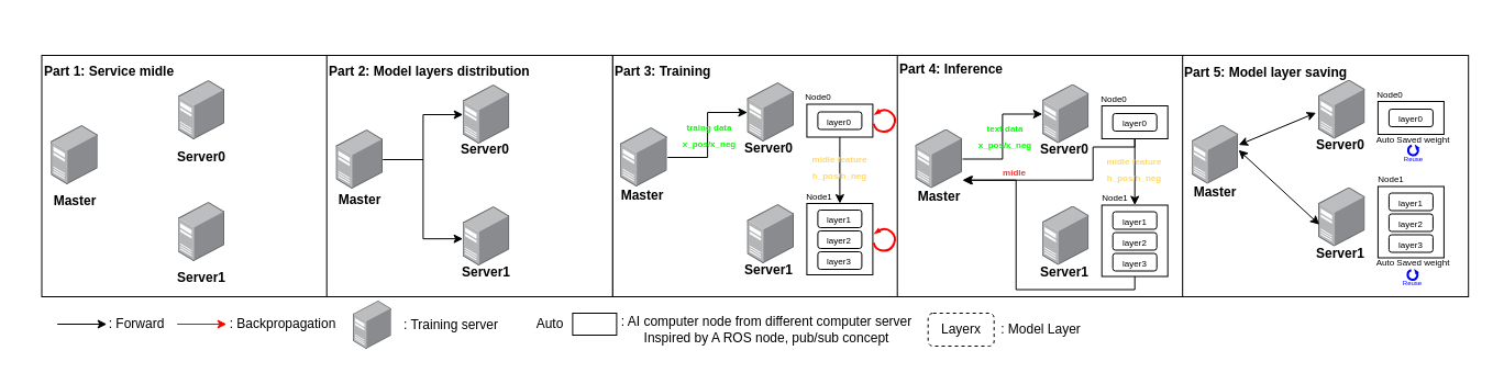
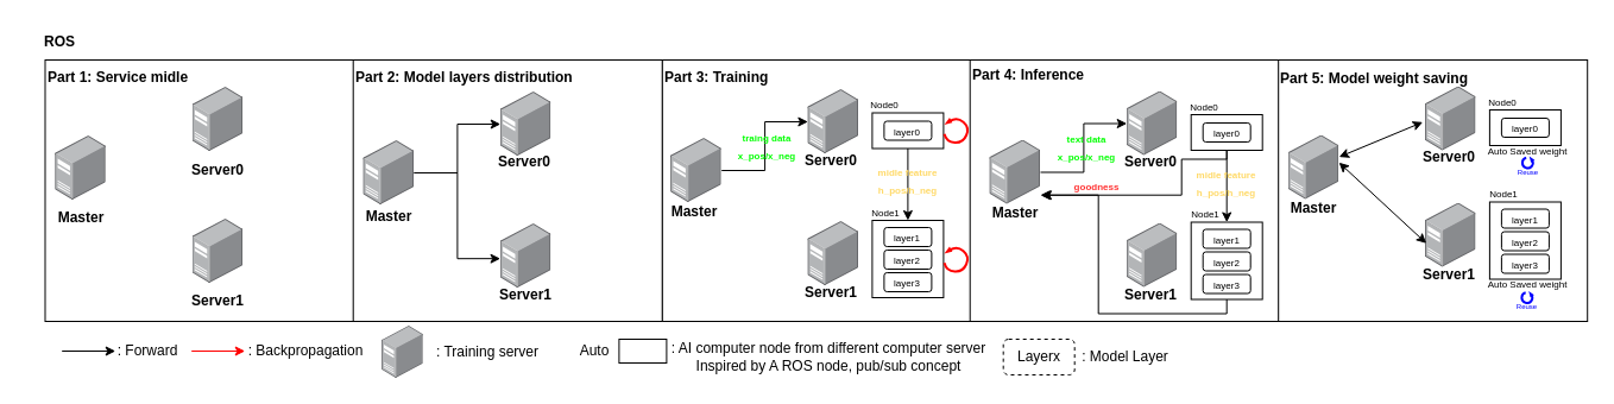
+ <mxCell id="7" value="&lt;b&gt;ROS&lt;/b&gt;" style="text;html=1;strokeColor=none;fillColor=none;align=center;verticalAlign=middle;whiteSpace=wrap;rounded=0;" parent="1" vertex="1"><mxGeometry x="20" y="20" width="60" height="30" as="geometry" /></mxCell>
- <mxCell id="85" value="&lt;b&gt;Part 5: Model layer saving&lt;/b&gt;" style="text;html=1;strokeColor=none;fillColor=none;align=left;verticalAlign=middle;whiteSpace=wrap;rounded=0;" parent="1" vertex="1"><mxGeometry x="1075.2" y="50.5" width="170" height="30" as="geometry" /></mxCell>
+ <mxCell id="85" value="&lt;b&gt;Part 5: Model weight saving&lt;/b&gt;" style="text;html=1;strokeColor=none;fillColor=none;align=left;verticalAlign=middle;whiteSpace=wrap;rounded=0;" parent="1" vertex="1"><mxGeometry x="1075.2" y="50.5" width="170" height="30" as="geometry" /></mxCell>
- <mxCell id="100" value="&lt;span style=&quot;font-size: 8px;&quot;&gt;&lt;b style=&quot;&quot;&gt;&lt;font color=&quot;#ff3333&quot;&gt;midle&lt;/font&gt;&lt;/b&gt;&lt;br&gt;&lt;/span&gt;" style="text;html=1;strokeColor=none;fillColor=none;align=center;verticalAlign=middle;whiteSpace=wrap;rounded=0;" parent="1" vertex="1"><mxGeometry x="890.95" y="148.5" width="63" height="15" as="geometry" /></mxCell>
+ <mxCell id="100" value="&lt;span style=&quot;font-size: 8px;&quot;&gt;&lt;b style=&quot;&quot;&gt;&lt;font color=&quot;#ff3333&quot;&gt;goodness&lt;/font&gt;&lt;/b&gt;&lt;br&gt;&lt;/span&gt;" style="text;html=1;strokeColor=none;fillColor=none;align=center;verticalAlign=middle;whiteSpace=wrap;rounded=0;" parent="1" vertex="1"><mxGeometry x="890.95" y="148.5" width="63" height="15" as="geometry" /></mxCell>
